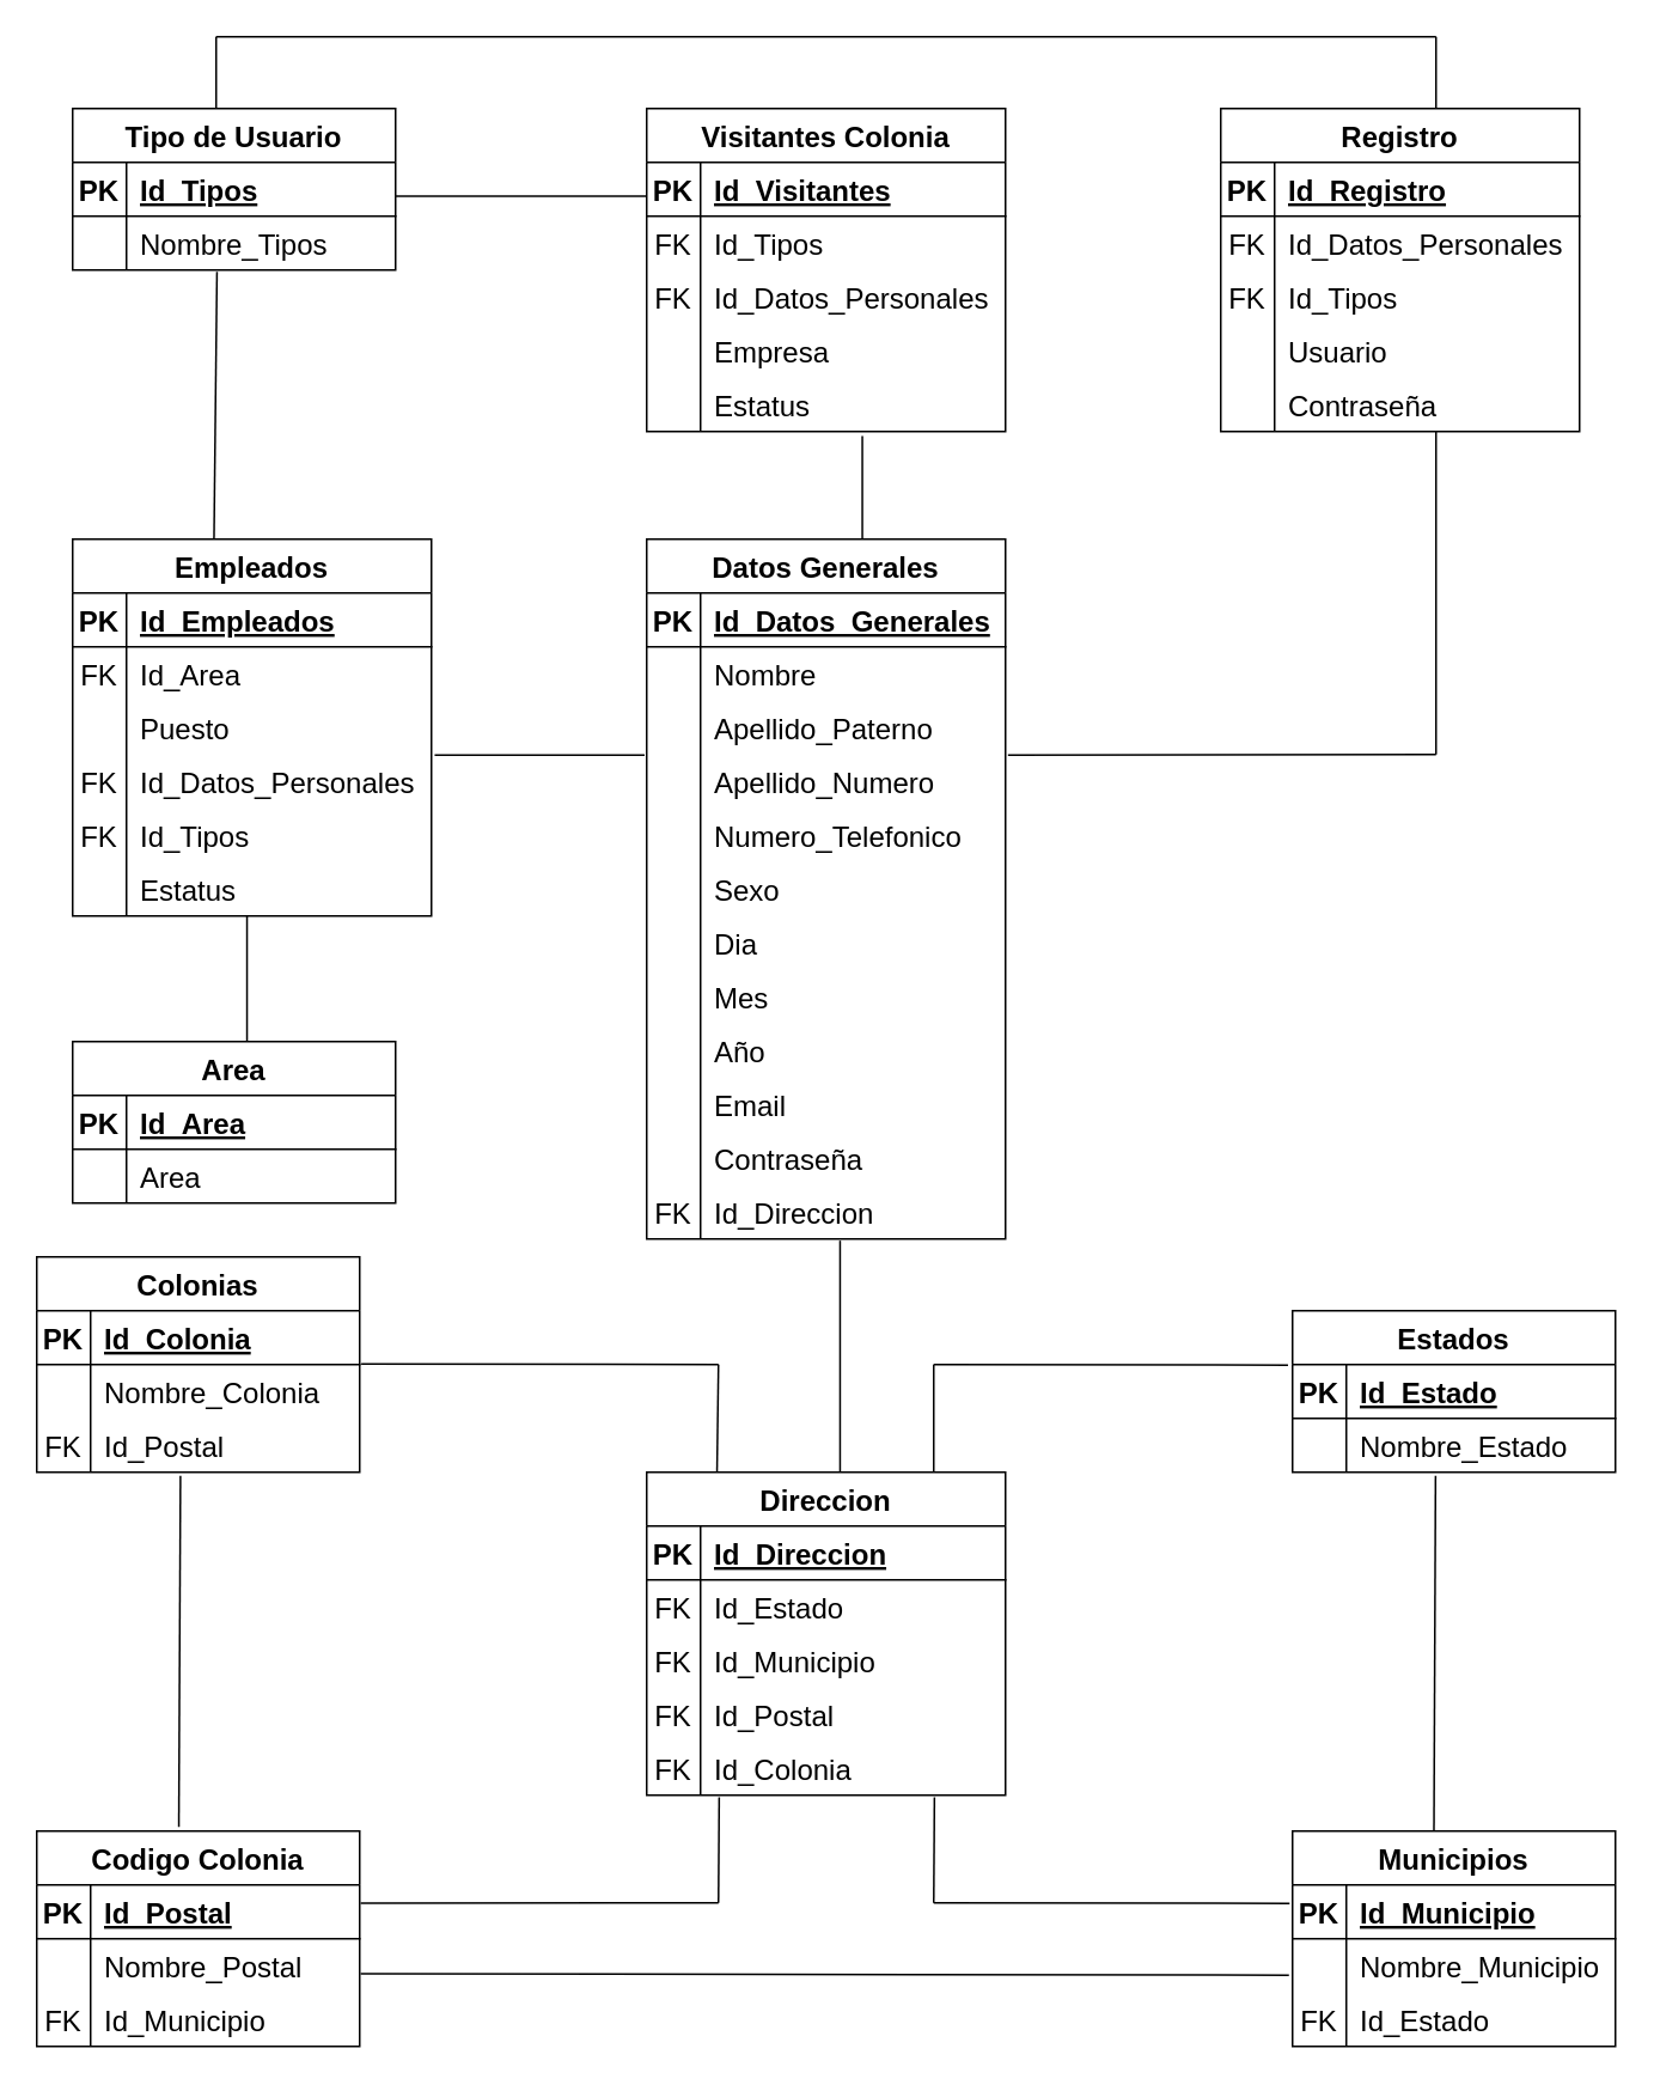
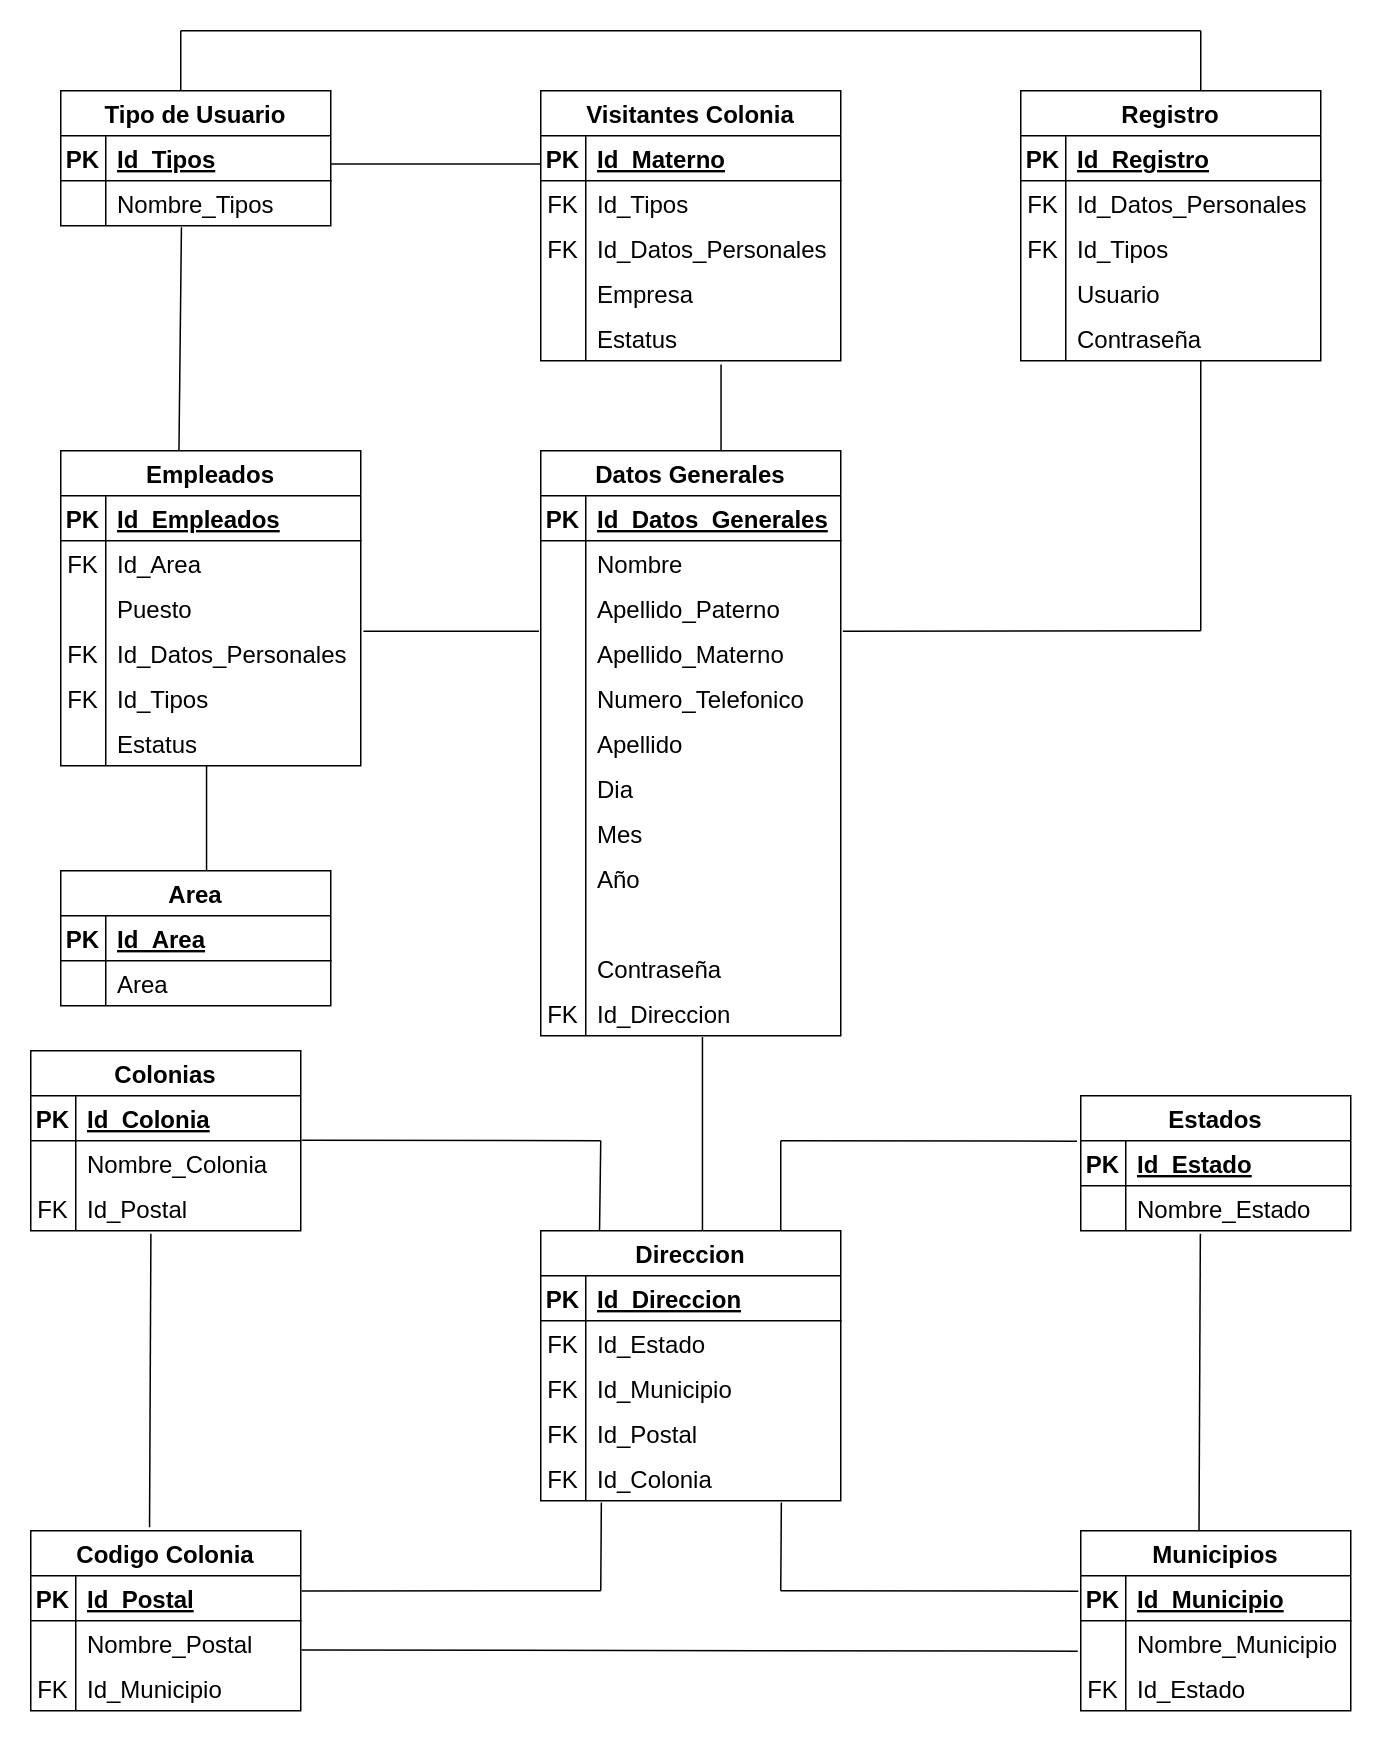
- <mxCell id="12" value="Id_Visitantes" style="shape=partialRectangle;connectable=0;fillColor=none;top=0;left=0;bottom=0;right=0;align=left;spacingLeft=6;fontStyle=5;overflow=hidden;fontSize=16;" vertex="1" parent="10"><mxGeometry x="30" width="170" height="30" as="geometry"><mxRectangle width="170" height="30" as="alternateBounds" /></mxGeometry></mxCell>
+ <mxCell id="12" value="Id_Materno" style="shape=partialRectangle;connectable=0;fillColor=none;top=0;left=0;bottom=0;right=0;align=left;spacingLeft=6;fontStyle=5;overflow=hidden;fontSize=16;" vertex="1" parent="10"><mxGeometry x="30" width="170" height="30" as="geometry"><mxRectangle width="170" height="30" as="alternateBounds" /></mxGeometry></mxCell>
- <mxCell id="79" value="Apellido_Numero" style="shape=partialRectangle;connectable=0;fillColor=none;top=0;left=0;bottom=0;right=0;align=left;spacingLeft=6;overflow=hidden;fontSize=16;" vertex="1" parent="77"><mxGeometry x="30" width="170" height="30" as="geometry"><mxRectangle width="170" height="30" as="alternateBounds" /></mxGeometry></mxCell>
+ <mxCell id="79" value="Apellido_Materno" style="shape=partialRectangle;connectable=0;fillColor=none;top=0;left=0;bottom=0;right=0;align=left;spacingLeft=6;overflow=hidden;fontSize=16;" vertex="1" parent="77"><mxGeometry x="30" width="170" height="30" as="geometry"><mxRectangle width="170" height="30" as="alternateBounds" /></mxGeometry></mxCell>
- <mxCell id="85" value="Sexo" style="shape=partialRectangle;connectable=0;fillColor=none;top=0;left=0;bottom=0;right=0;align=left;spacingLeft=6;overflow=hidden;fontSize=16;" vertex="1" parent="83"><mxGeometry x="30" width="170" height="30" as="geometry"><mxRectangle width="170" height="30" as="alternateBounds" /></mxGeometry></mxCell>
+ <mxCell id="85" value="Apellido" style="shape=partialRectangle;connectable=0;fillColor=none;top=0;left=0;bottom=0;right=0;align=left;spacingLeft=6;overflow=hidden;fontSize=16;" vertex="1" parent="83"><mxGeometry x="30" width="170" height="30" as="geometry"><mxRectangle width="170" height="30" as="alternateBounds" /></mxGeometry></mxCell>
- <mxCell id="97" value="Email" style="shape=partialRectangle;connectable=0;fillColor=none;top=0;left=0;bottom=0;right=0;align=left;spacingLeft=6;overflow=hidden;fontSize=16;" vertex="1" parent="95"><mxGeometry x="30" width="170" height="30" as="geometry"><mxRectangle width="170" height="30" as="alternateBounds" /></mxGeometry></mxCell>
